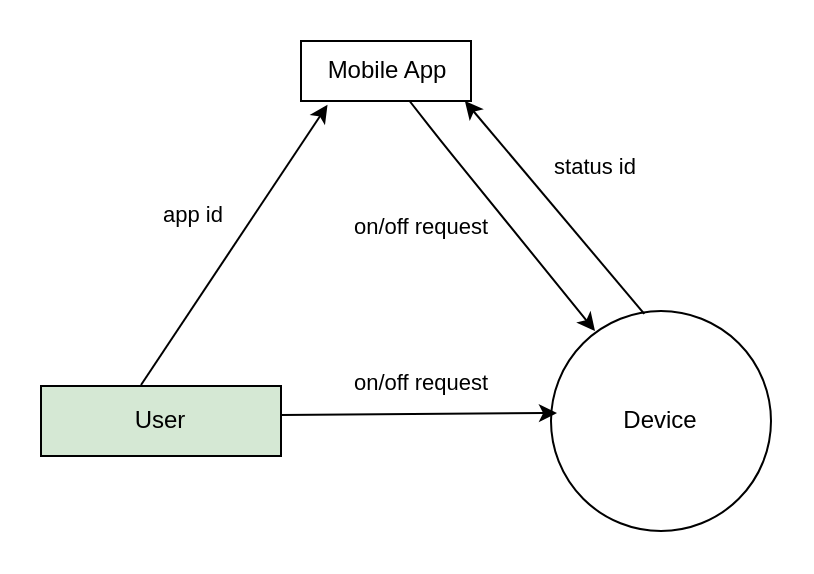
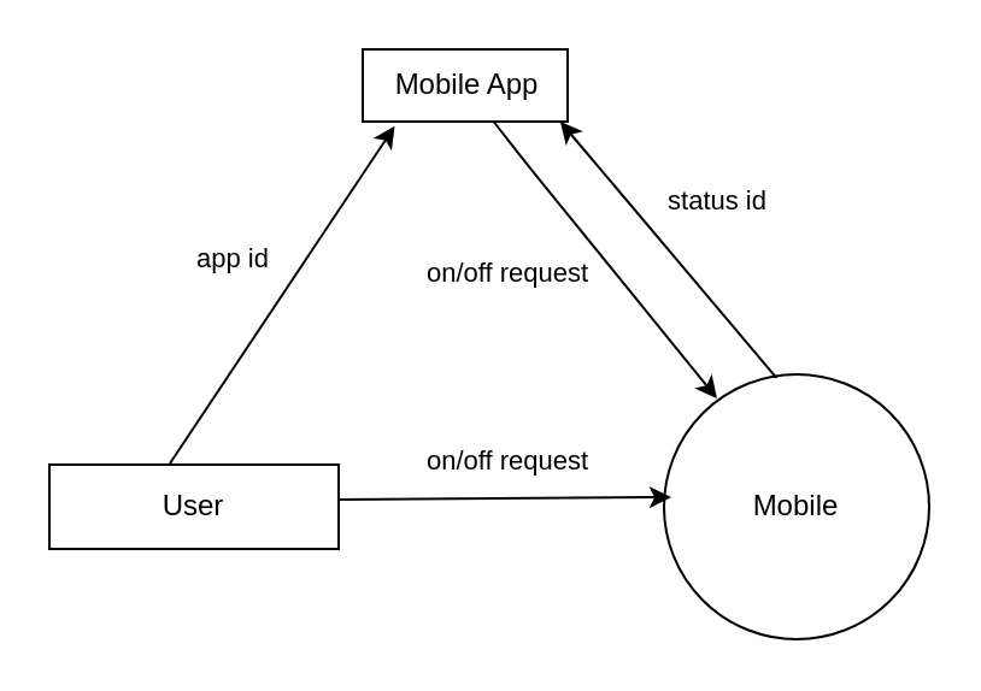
- <mxCell id="3" value="User" style="rounded=0;whiteSpace=wrap;html=1;fillColor=#d5e8d4;" parent="1" vertex="1"><mxGeometry x="20" y="192.5" width="120" height="35" as="geometry" /></mxCell>
+ <mxCell id="3" value="User" style="rounded=0;whiteSpace=wrap;html=1;" parent="1" vertex="1"><mxGeometry x="20" y="192.5" width="120" height="35" as="geometry" /></mxCell>
- <mxCell id="2" value="Device" style="ellipse;whiteSpace=wrap;html=1;aspect=fixed;" parent="1" vertex="1"><mxGeometry x="275" y="155" width="110" height="110" as="geometry" /></mxCell>
+ <mxCell id="2" value="Mobile" style="ellipse;whiteSpace=wrap;html=1;aspect=fixed;" parent="1" vertex="1"><mxGeometry x="275" y="155" width="110" height="110" as="geometry" /></mxCell>
